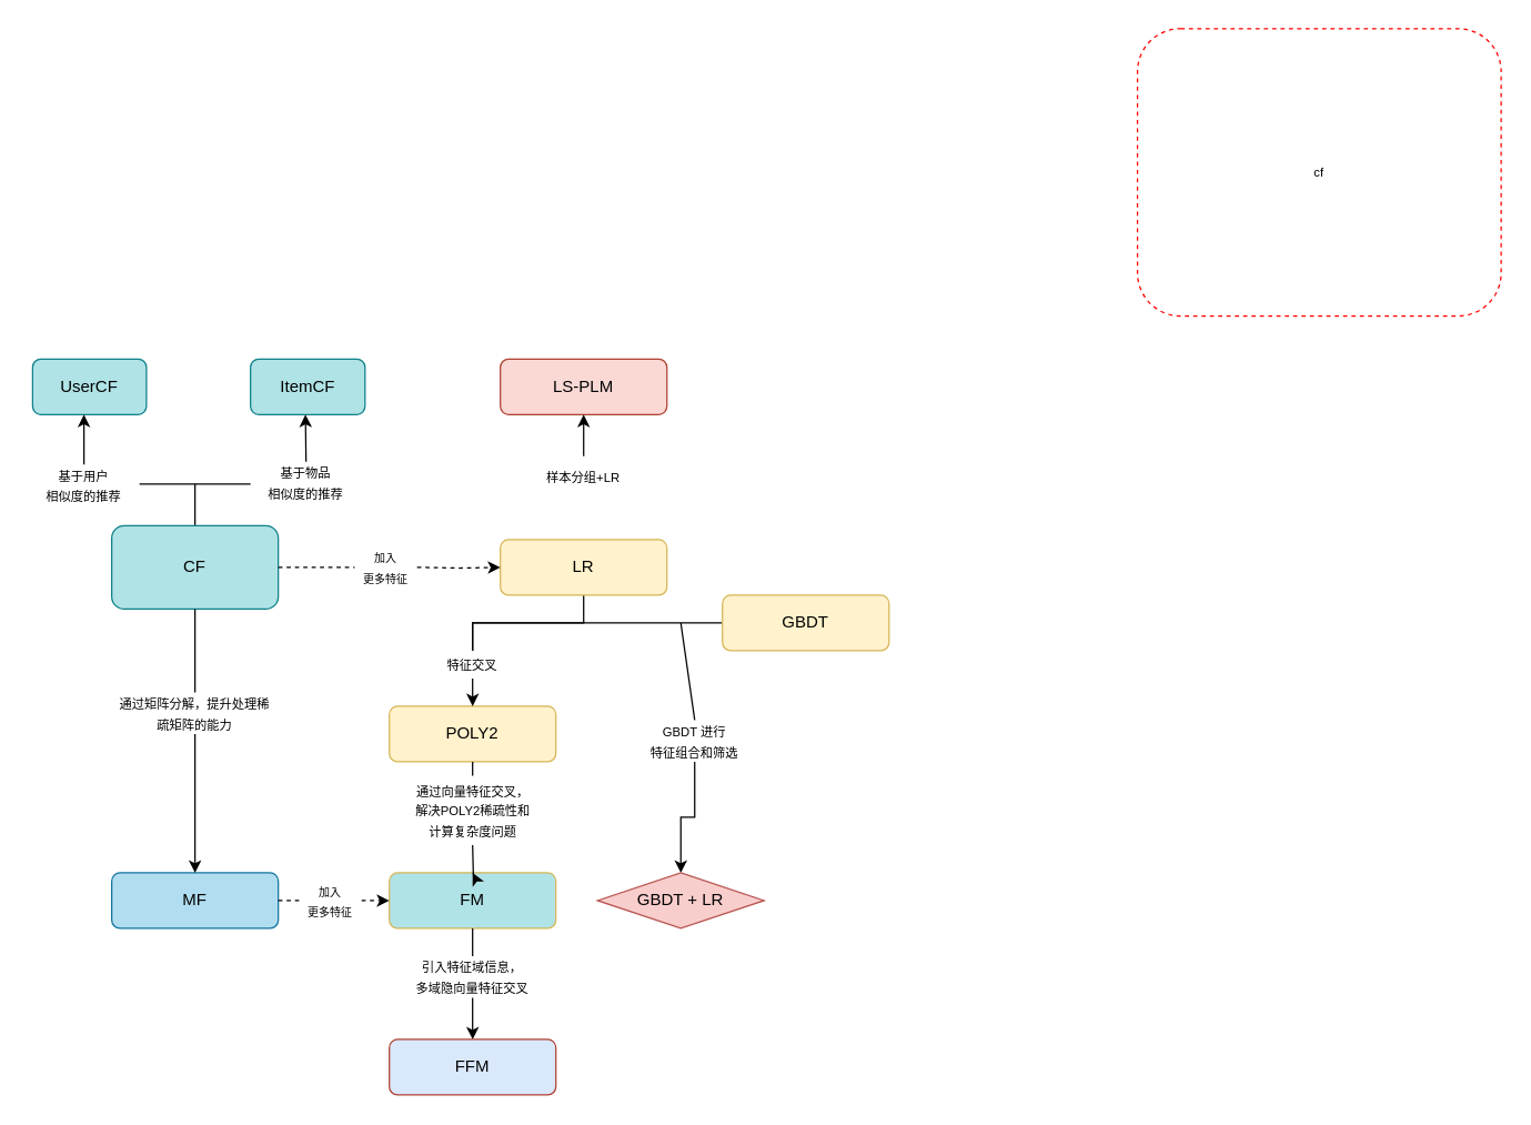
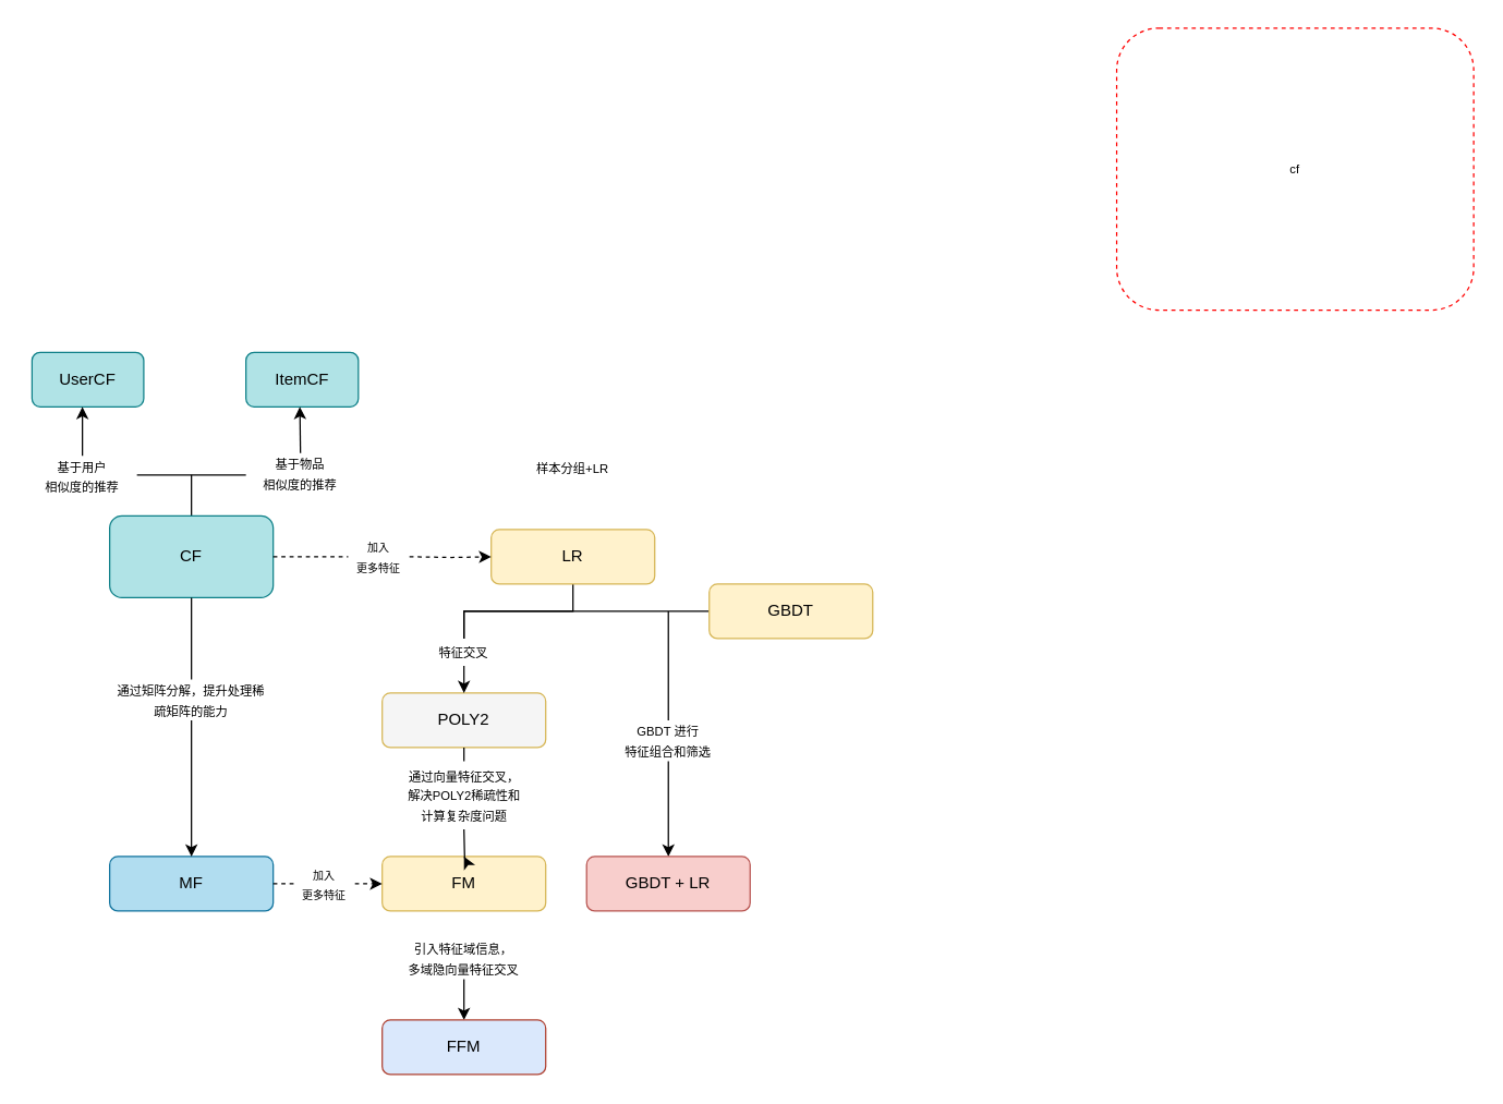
- <mxCell id="3" value="LS-PLM" style="rounded=1;whiteSpace=wrap;html=1;fontSize=12;glass=0;strokeWidth=1;shadow=0;fillColor=#fad9d5;strokeColor=#ae4132;" parent="1" vertex="1"><mxGeometry x="360" y="258" width="120" height="40" as="geometry" /></mxCell>
- <mxCell id="19" style="edgeStyle=orthogonalEdgeStyle;rounded=0;orthogonalLoop=1;jettySize=auto;html=1;entryX=0.5;entryY=1;entryDx=0;entryDy=0;exitX=0.5;exitY=0;exitDx=0;exitDy=0;" edge="1" parent="1" source="30" target="3"><mxGeometry relative="1" as="geometry" /></mxCell>
- <mxCell id="24" value="POLY2" style="rounded=1;whiteSpace=wrap;html=1;fontSize=12;glass=0;strokeWidth=1;shadow=0;fillColor=#fff2cc;strokeColor=#d6b656;" vertex="1" parent="1"><mxGeometry x="280" y="508" width="120" height="40" as="geometry" /></mxCell>
+ <mxCell id="24" value="POLY2" style="rounded=1;whiteSpace=wrap;html=1;fontSize=12;glass=0;strokeWidth=1;shadow=0;fillColor=#f5f5f5;strokeColor=#d6b656;" vertex="1" parent="1"><mxGeometry x="280" y="508" width="120" height="40" as="geometry" /></mxCell>
- <mxCell id="32" value="&lt;font style=&quot;font-size: 9px&quot;&gt;GBDT 进行&lt;br&gt;特征组合和筛选&lt;/font&gt;" style="text;html=1;fillColor=none;align=center;verticalAlign=middle;whiteSpace=wrap;rounded=0;" vertex="1" parent="1"><mxGeometry x="460" y="518" width="80" height="30" as="geometry" /></mxCell>
+ <mxCell id="32" value="&lt;font style=&quot;font-size: 9px&quot;&gt;GBDT 进行&lt;br&gt;特征组合和筛选&lt;/font&gt;" style="text;html=1;fillColor=none;align=center;verticalAlign=middle;whiteSpace=wrap;rounded=0;" vertex="1" parent="1"><mxGeometry x="450" y="528" width="80" height="30" as="geometry" /></mxCell>
- <mxCell id="8" value="FM" style="rounded=1;whiteSpace=wrap;html=1;fontSize=12;glass=0;strokeWidth=1;shadow=0;fillColor=#b0e3e6;strokeColor=#d6b656;" parent="1" vertex="1"><mxGeometry x="280" y="628" width="120" height="40" as="geometry" /></mxCell>
+ <mxCell id="8" value="FM" style="rounded=1;whiteSpace=wrap;html=1;fontSize=12;glass=0;strokeWidth=1;shadow=0;fillColor=#fff2cc;strokeColor=#d6b656;" parent="1" vertex="1"><mxGeometry x="280" y="628" width="120" height="40" as="geometry" /></mxCell>
- <mxCell id="9" value="GBDT + LR" style="rhombus;whiteSpace=wrap;html=1;fontSize=12;glass=0;strokeWidth=1;shadow=0;fillColor=#f8cecc;strokeColor=#b85450;" parent="1" vertex="1"><mxGeometry x="430" y="628" width="120" height="40" as="geometry" /></mxCell>
+ <mxCell id="9" value="GBDT + LR" style="rounded=1;whiteSpace=wrap;html=1;fontSize=12;glass=0;strokeWidth=1;shadow=0;fillColor=#f8cecc;strokeColor=#b85450;" parent="1" vertex="1"><mxGeometry x="430" y="628" width="120" height="40" as="geometry" /></mxCell>
- <mxCell id="41" value="" style="endArrow=none;html=1;rounded=0;fontSize=9;exitX=0.5;exitY=1;exitDx=0;exitDy=0;entryX=0.5;entryY=0;entryDx=0;entryDy=0;" edge="1" parent="1" source="8" target="33"><mxGeometry width="50" height="50" relative="1" as="geometry"><mxPoint x="270" y="598" as="sourcePoint" /><mxPoint x="320" y="548" as="targetPoint" /></mxGeometry></mxCell>
